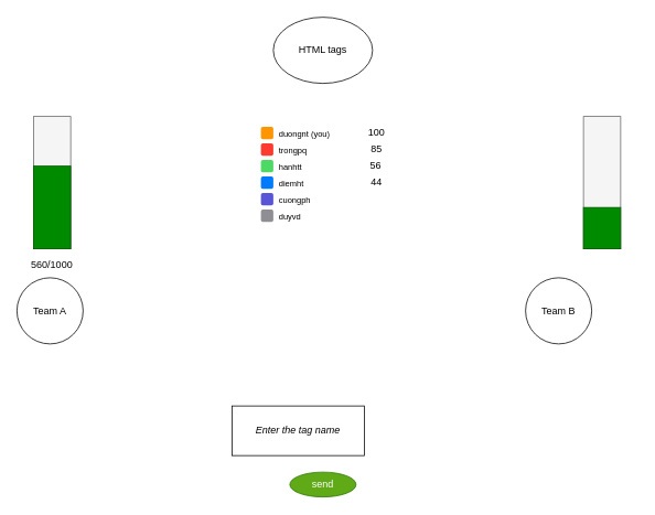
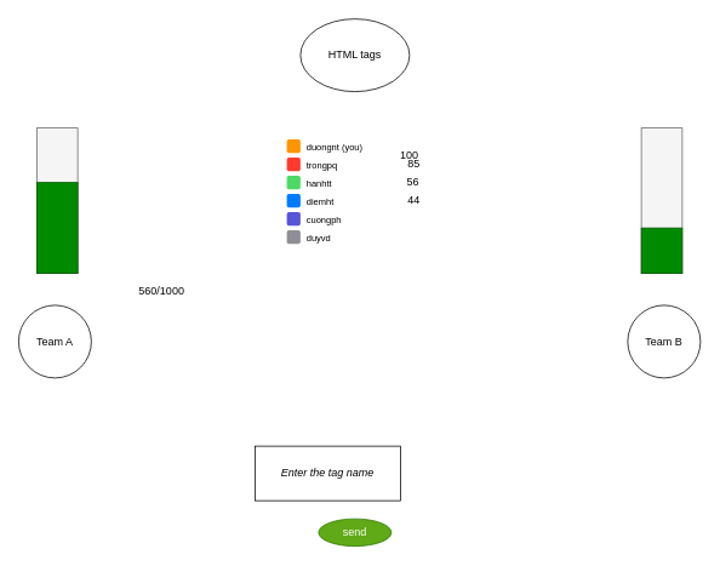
- <mxCell id="31" value="100" style="text;html=1;strokeColor=none;fillColor=none;align=center;verticalAlign=middle;whiteSpace=wrap;rounded=0;" vertex="1" parent="1"><mxGeometry x="435" y="150" width="40" height="20" as="geometry" /></mxCell>
+ <mxCell id="31" value="100" style="text;html=1;strokeColor=none;fillColor=none;align=center;verticalAlign=middle;whiteSpace=wrap;rounded=0;" vertex="1" parent="1"><mxGeometry x="430" y="160" width="40" height="20" as="geometry" /></mxCell>
- <mxCell id="11" value="560/1000" style="text;html=1;strokeColor=none;fillColor=none;align=center;verticalAlign=middle;whiteSpace=wrap;rounded=0;" vertex="1" parent="1"><mxGeometry x="35" y="310" width="55" height="20" as="geometry" /></mxCell>
+ <mxCell id="11" value="560/1000" style="text;html=1;strokeColor=none;fillColor=none;align=center;verticalAlign=middle;whiteSpace=wrap;rounded=0;" vertex="1" parent="1"><mxGeometry x="150" y="310" width="55" height="20" as="geometry" /></mxCell>
- <mxCell id="3" value="Team B" style="ellipse;whiteSpace=wrap;html=1;aspect=fixed;" vertex="1" parent="1"><mxGeometry x="635" y="335" width="80" height="80" as="geometry" /></mxCell>
+ <mxCell id="3" value="Team B" style="ellipse;whiteSpace=wrap;html=1;aspect=fixed;" vertex="1" parent="1"><mxGeometry x="690" y="335" width="80" height="80" as="geometry" /></mxCell>
